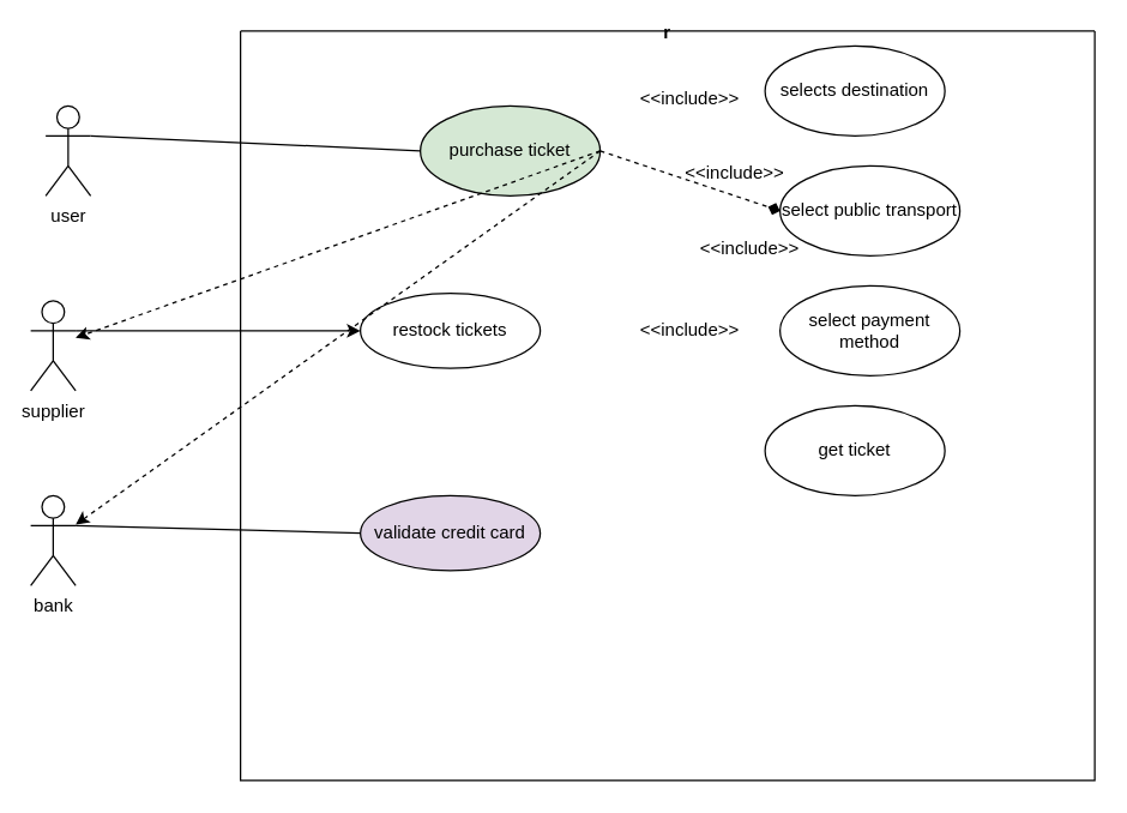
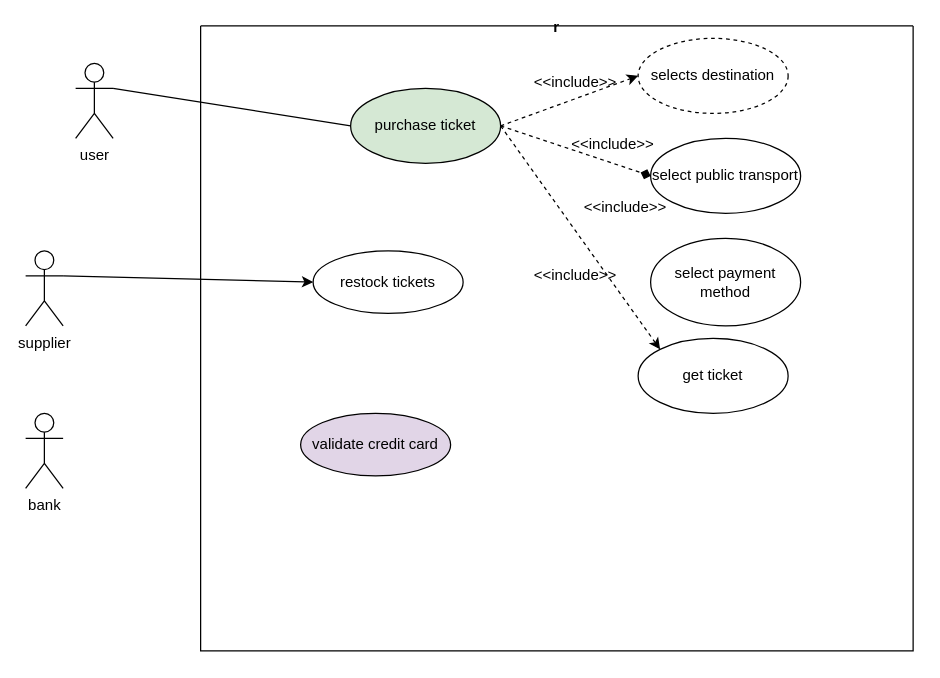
- <mxCell id="6" value="selects destination" style="ellipse;whiteSpace=wrap;html=1;" parent="3" vertex="1"><mxGeometry x="350" y="10" width="120" height="60" as="geometry" /></mxCell>
+ <mxCell id="6" value="selects destination" style="ellipse;whiteSpace=wrap;html=1;dashed=1;" parent="3" vertex="1"><mxGeometry x="350" y="10" width="120" height="60" as="geometry" /></mxCell>
- <mxCell id="2" value="user" style="shape=umlActor;verticalLabelPosition=bottom;verticalAlign=top;html=1;outlineConnect=0;" parent="1" vertex="1"><mxGeometry x="30" y="70" width="30" height="60" as="geometry" /></mxCell>
+ <mxCell id="2" value="user" style="shape=umlActor;verticalLabelPosition=bottom;verticalAlign=top;html=1;outlineConnect=0;" parent="1" vertex="1"><mxGeometry x="60" y="50" width="30" height="60" as="geometry" /></mxCell>
- <mxCell id="5" value="" style="endArrow=classic;html=1;rounded=0;exitX=1;exitY=0.5;exitDx=0;exitDy=0;dashed=1;" parent="3" source="4" target="19" edge="1"><mxGeometry width="50" height="50" relative="1" as="geometry"><mxPoint x="290" y="360" as="sourcePoint" /><mxPoint x="340" y="310" as="targetPoint" /></mxGeometry></mxCell>
+ <mxCell id="5" value="" style="endArrow=classic;html=1;rounded=0;exitX=1;exitY=0.5;exitDx=0;exitDy=0;entryX=0;entryY=0.5;entryDx=0;entryDy=0;dashed=1;" parent="3" source="4" target="6" edge="1"><mxGeometry width="50" height="50" relative="1" as="geometry"><mxPoint x="290" y="360" as="sourcePoint" /><mxPoint x="340" y="310" as="targetPoint" /></mxGeometry></mxCell>
- <mxCell id="12" value="restock tickets" style="ellipse;whiteSpace=wrap;html=1;" parent="3" vertex="1"><mxGeometry x="80" y="175" width="120" height="50" as="geometry" /></mxCell>
+ <mxCell id="12" value="restock tickets" style="ellipse;whiteSpace=wrap;html=1;" parent="3" vertex="1"><mxGeometry x="90" y="180" width="120" height="50" as="geometry" /></mxCell>
- <mxCell id="8" value="select payment method" style="ellipse;whiteSpace=wrap;html=1;" parent="3" vertex="1"><mxGeometry x="360" y="170" width="120" height="60" as="geometry" /></mxCell>
+ <mxCell id="8" value="select payment method" style="ellipse;whiteSpace=wrap;html=1;" parent="3" vertex="1"><mxGeometry x="360" y="170" width="120" height="70" as="geometry" /></mxCell>
- <mxCell id="16" value="" style="endArrow=classic;html=1;rounded=0;exitX=1;exitY=0.5;exitDx=0;exitDy=0;dashed=1;" edge="1" parent="3" source="4" target="21"><mxGeometry width="50" height="50" relative="1" as="geometry"><mxPoint x="250" y="90" as="sourcePoint" /><mxPoint x="370" y="210" as="targetPoint" /></mxGeometry></mxCell>
+ <mxCell id="16" value="" style="endArrow=classic;html=1;rounded=0;exitX=1;exitY=0.5;exitDx=0;exitDy=0;entryX=0;entryY=0;entryDx=0;entryDy=0;dashed=1;" edge="1" parent="3" source="4" target="15"><mxGeometry width="50" height="50" relative="1" as="geometry"><mxPoint x="250" y="90" as="sourcePoint" /><mxPoint x="370" y="210" as="targetPoint" /></mxGeometry></mxCell>
- <mxCell id="22" value="" style="endArrow=none;html=1;rounded=0;exitX=1;exitY=0.333;exitDx=0;exitDy=0;exitPerimeter=0;entryX=0;entryY=0.5;entryDx=0;entryDy=0;" parent="1" source="21" target="14" edge="1"><mxGeometry width="50" height="50" relative="1" as="geometry"><mxPoint x="230" y="340" as="sourcePoint" /><mxPoint x="280" y="290" as="targetPoint" /></mxGeometry></mxCell>
